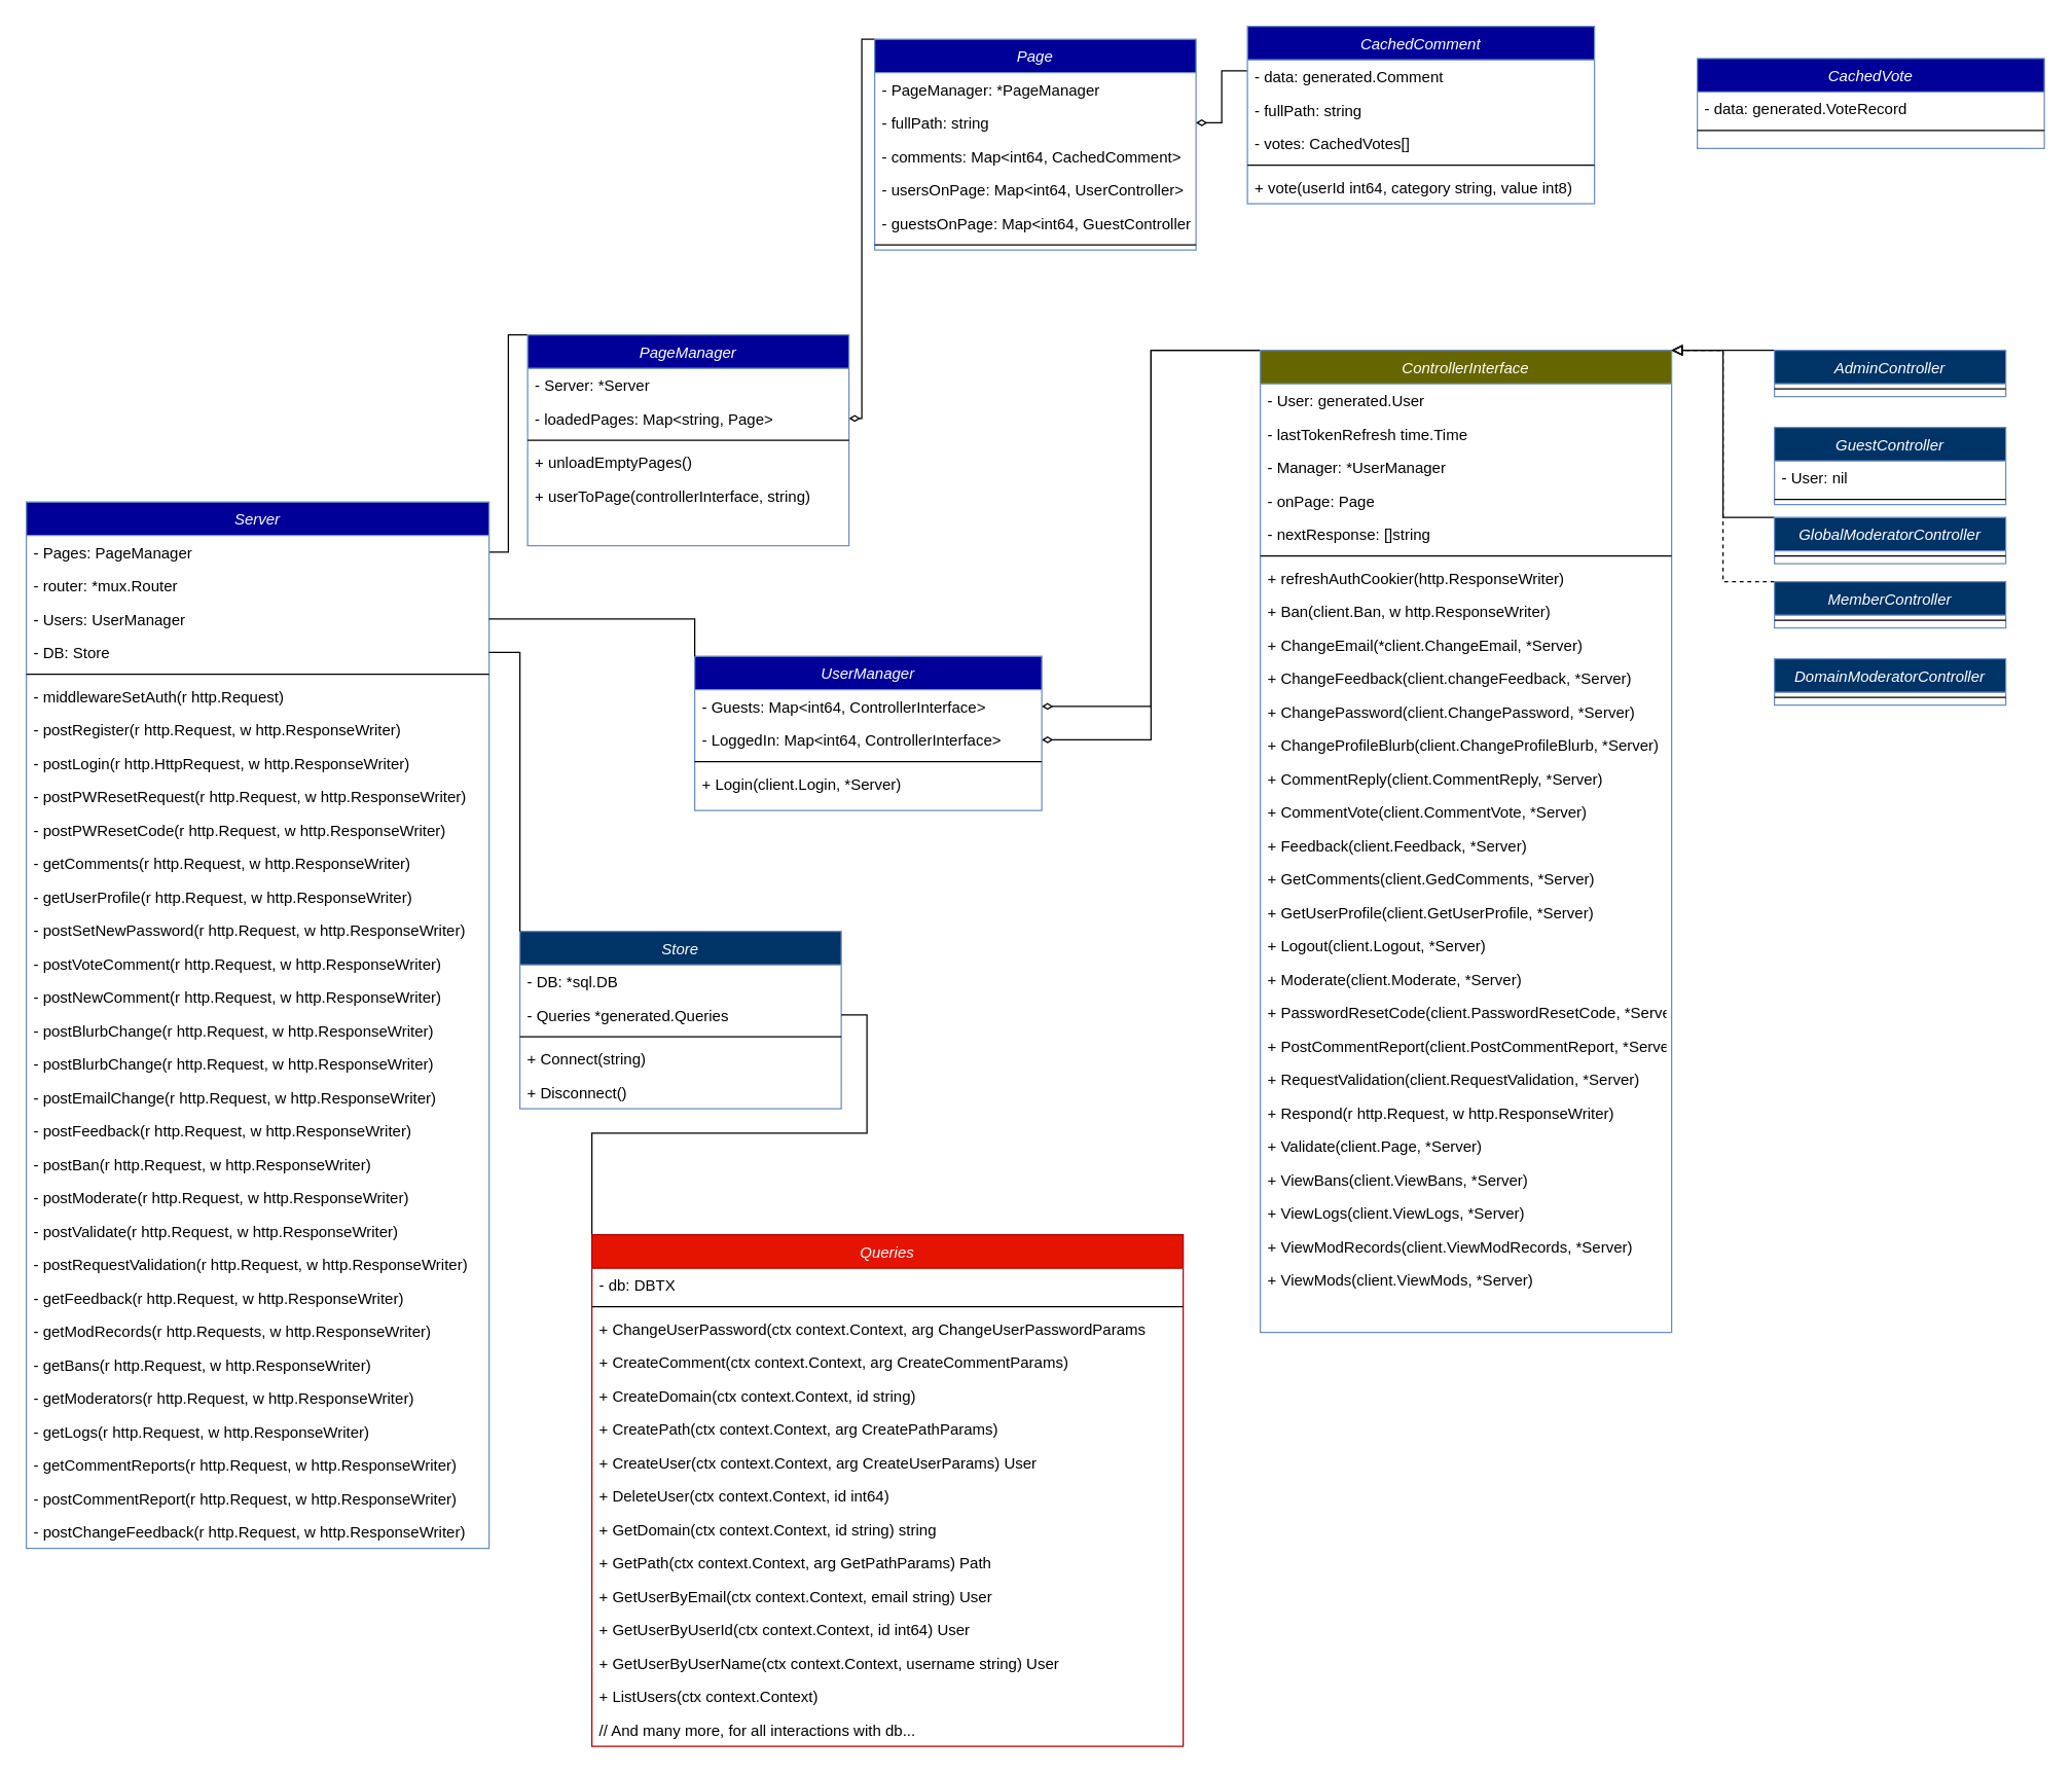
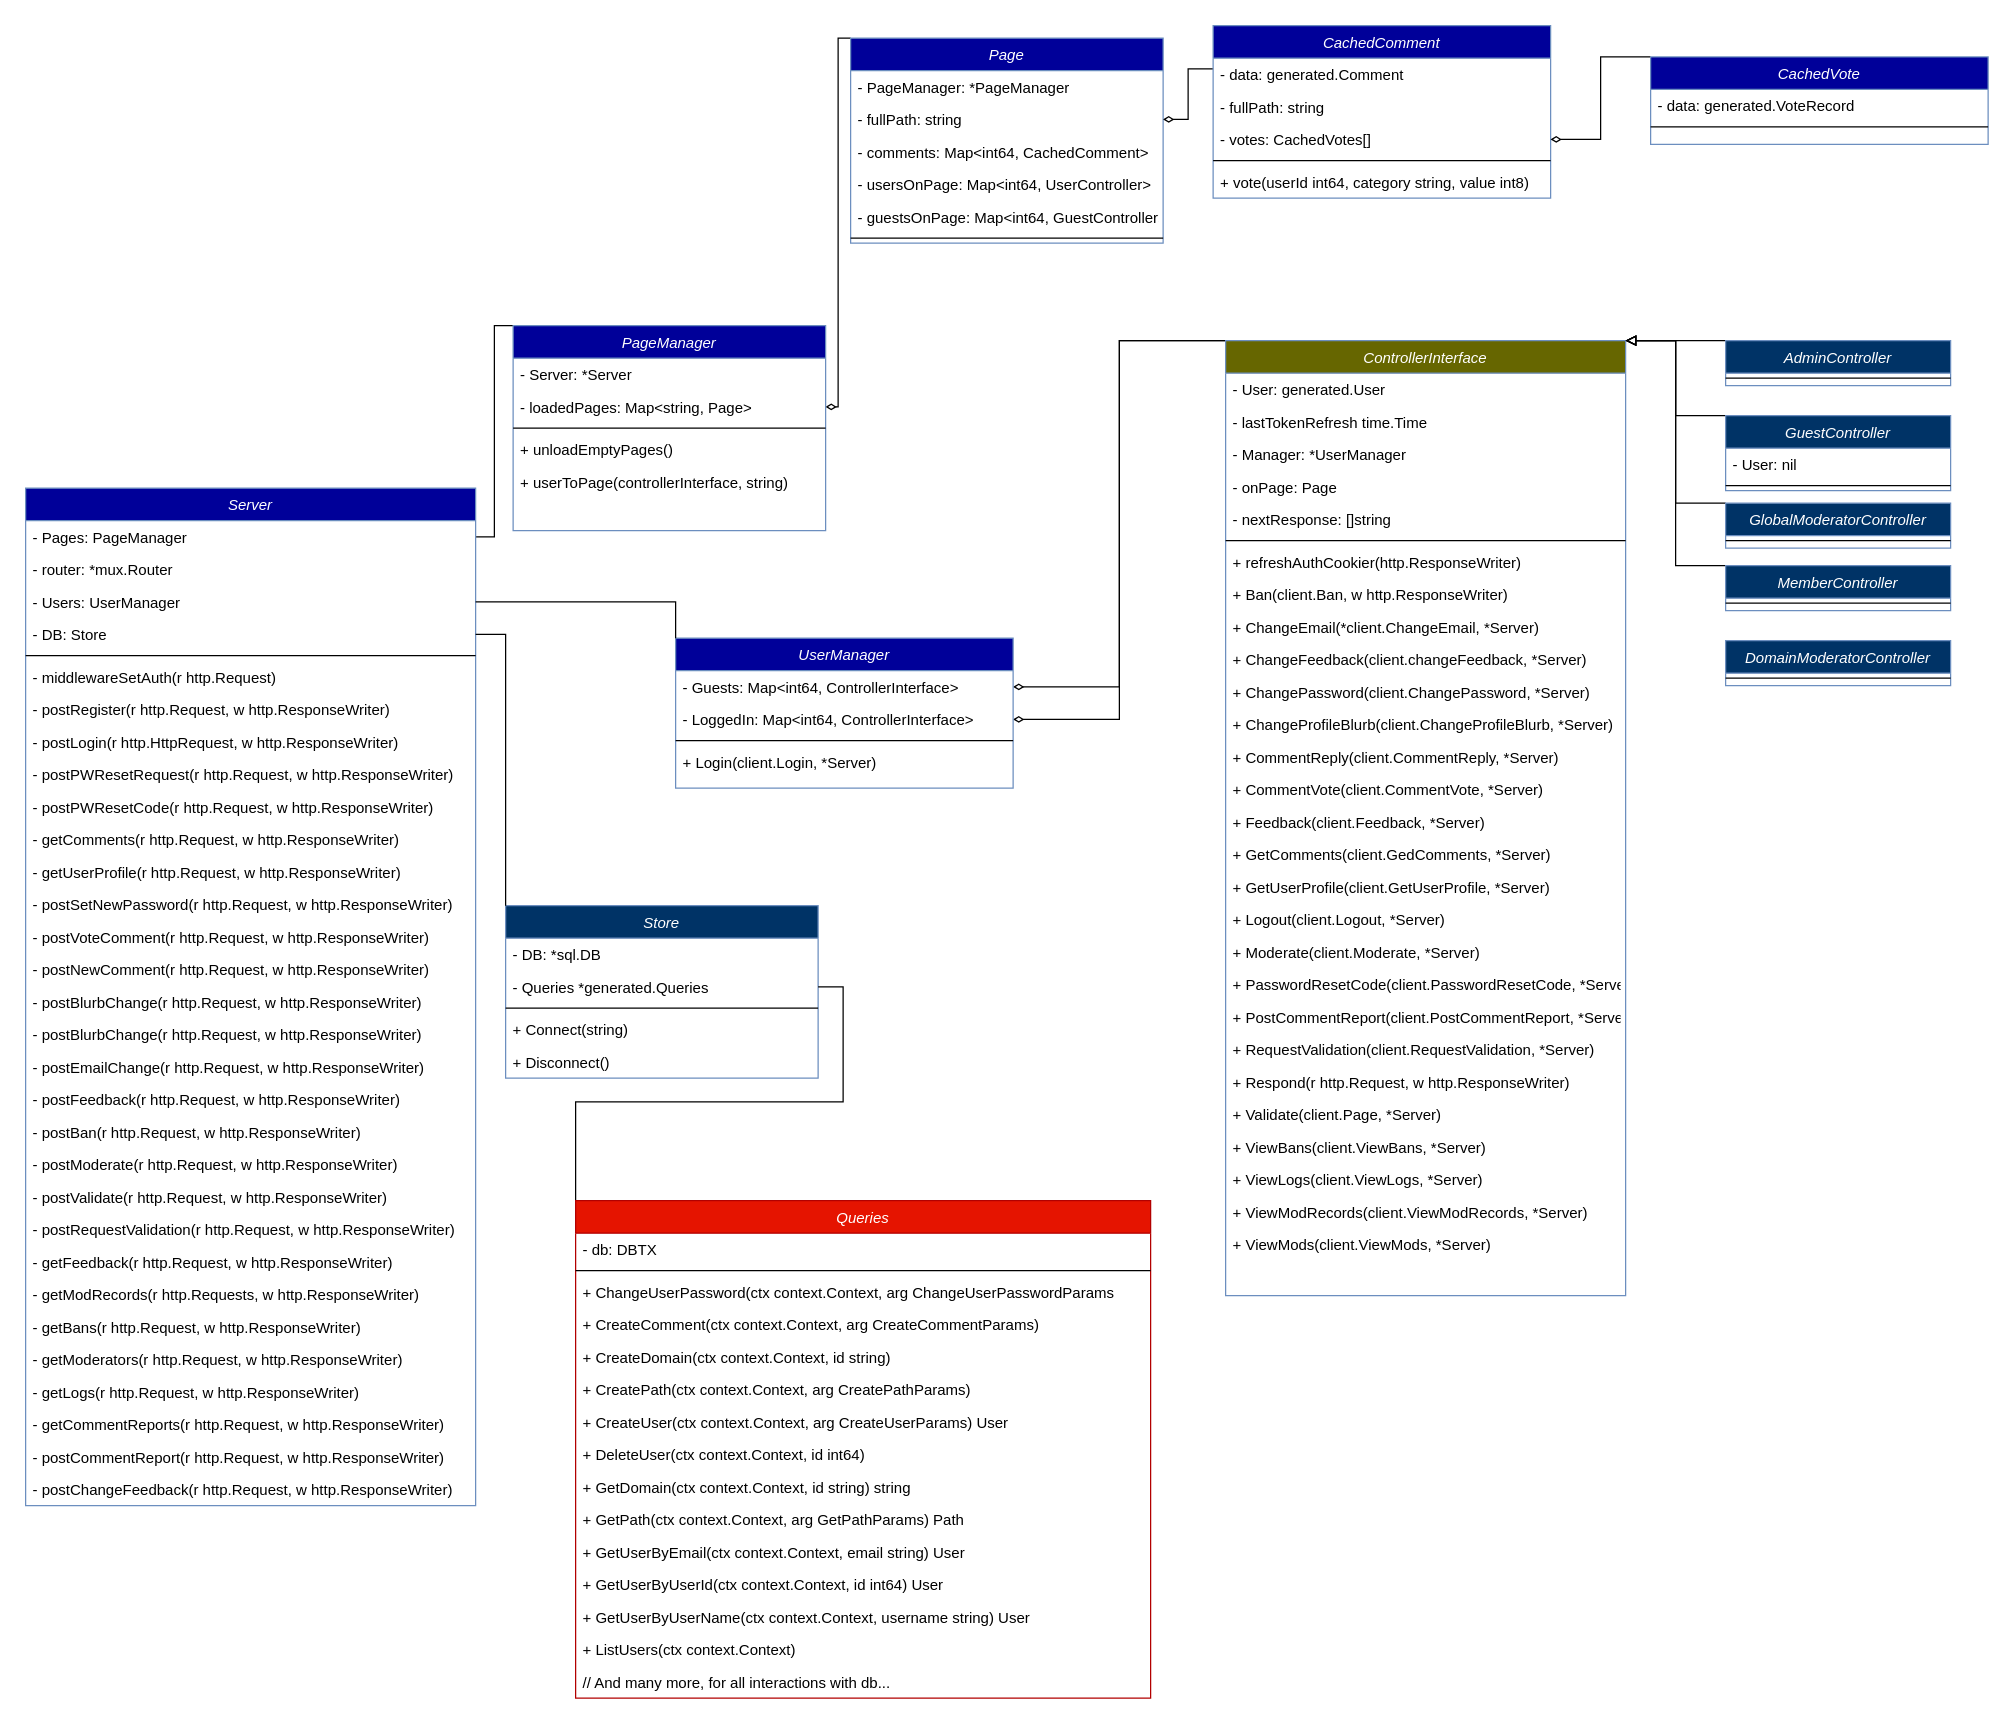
+ <mxCell id="17" style="edgeStyle=elbowEdgeStyle;rounded=0;orthogonalLoop=1;jettySize=auto;html=1;exitX=0;exitY=0;exitDx=0;exitDy=0;entryX=1;entryY=0.5;entryDx=0;entryDy=0;endArrow=diamondThin;endFill=0;" edge="1" parent="1" source="18" target="14"><mxGeometry relative="1" as="geometry" /></mxCell>
+ <mxCell id="75" style="edgeStyle=elbowEdgeStyle;rounded=0;orthogonalLoop=1;jettySize=auto;html=1;exitX=0;exitY=0;exitDx=0;exitDy=0;entryX=1;entryY=0;entryDx=0;entryDy=0;endArrow=block;endFill=0;" edge="1" parent="1" source="76" target="29"><mxGeometry relative="1" as="geometry" /></mxCell>
- <mxCell id="79" style="edgeStyle=elbowEdgeStyle;rounded=0;orthogonalLoop=1;jettySize=auto;html=1;exitX=0;exitY=0;exitDx=0;exitDy=0;entryX=1;entryY=0;entryDx=0;entryDy=0;endArrow=block;endFill=0;dashed=1;" edge="1" parent="1" source="80" target="29"><mxGeometry relative="1" as="geometry" /></mxCell>
+ <mxCell id="79" style="edgeStyle=elbowEdgeStyle;rounded=0;orthogonalLoop=1;jettySize=auto;html=1;exitX=0;exitY=0;exitDx=0;exitDy=0;entryX=1;entryY=0;entryDx=0;entryDy=0;endArrow=block;endFill=0;" edge="1" parent="1" source="80" target="29"><mxGeometry relative="1" as="geometry" /></mxCell>
